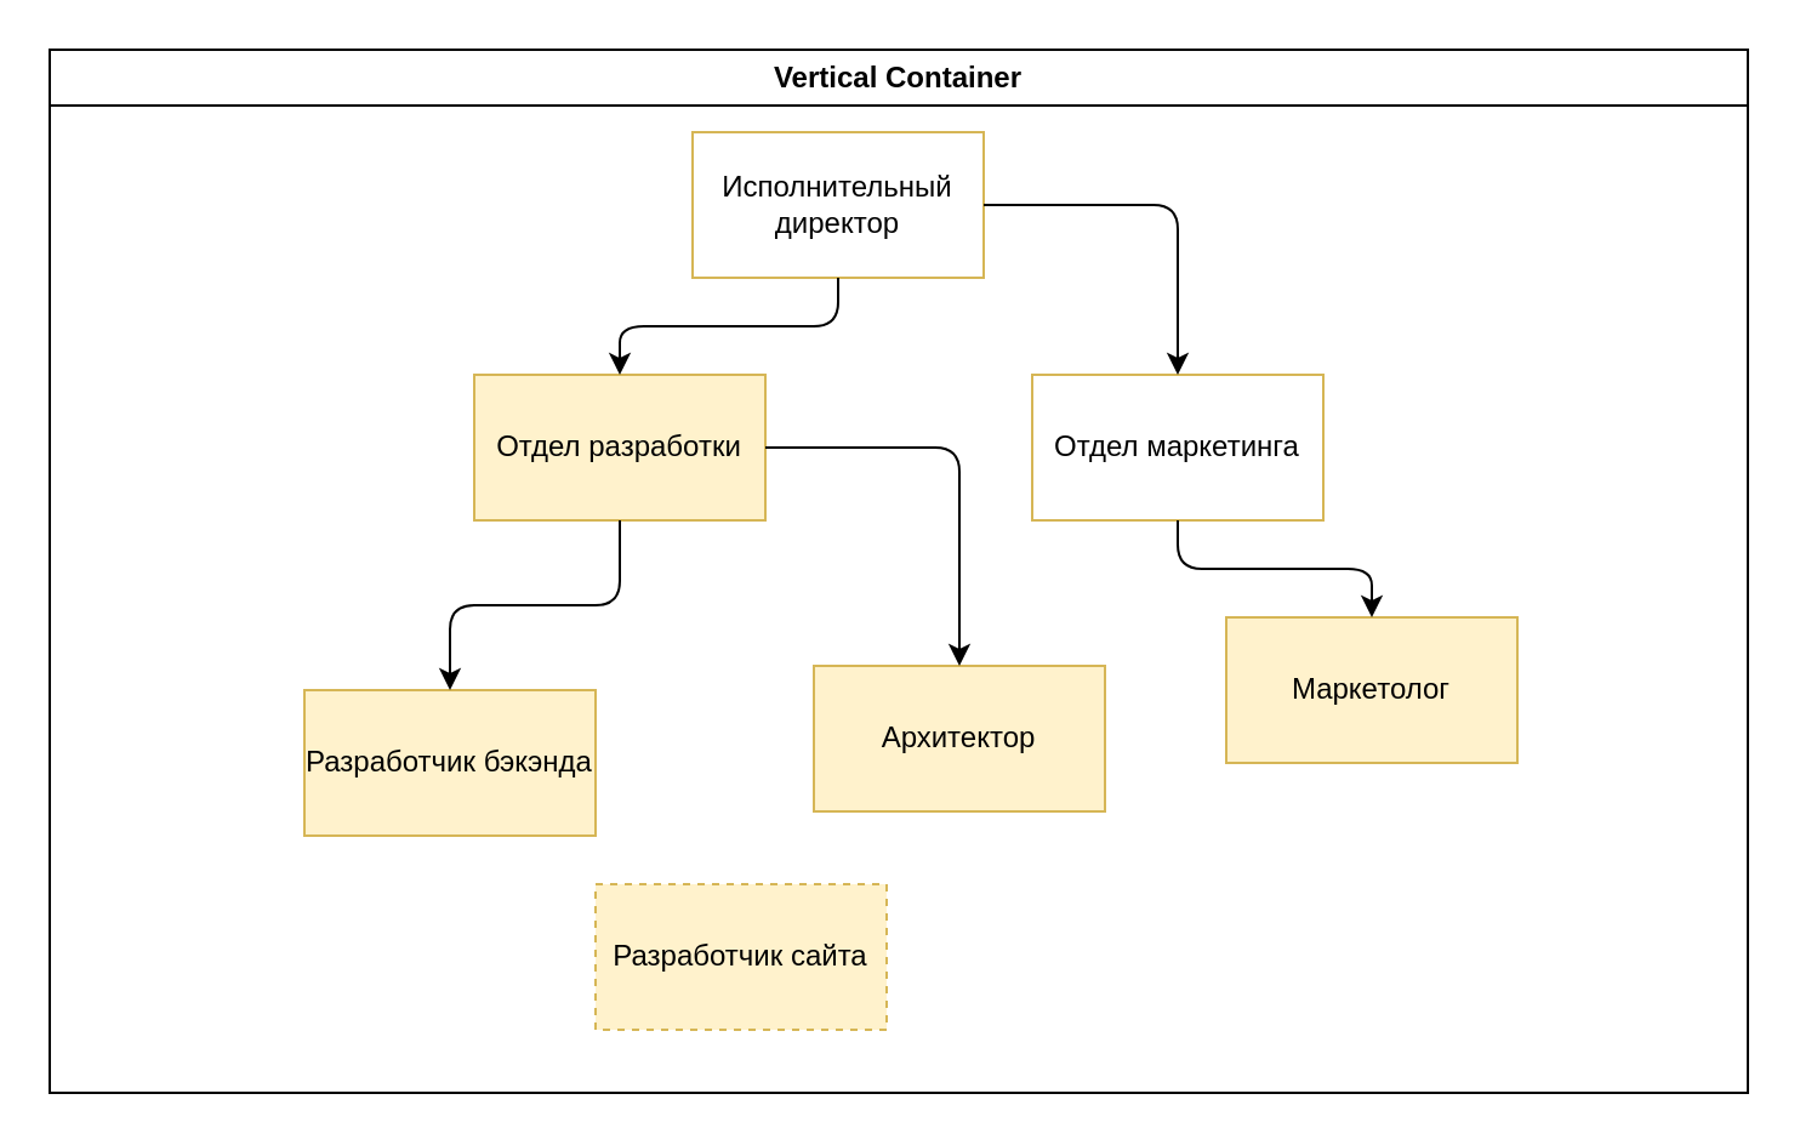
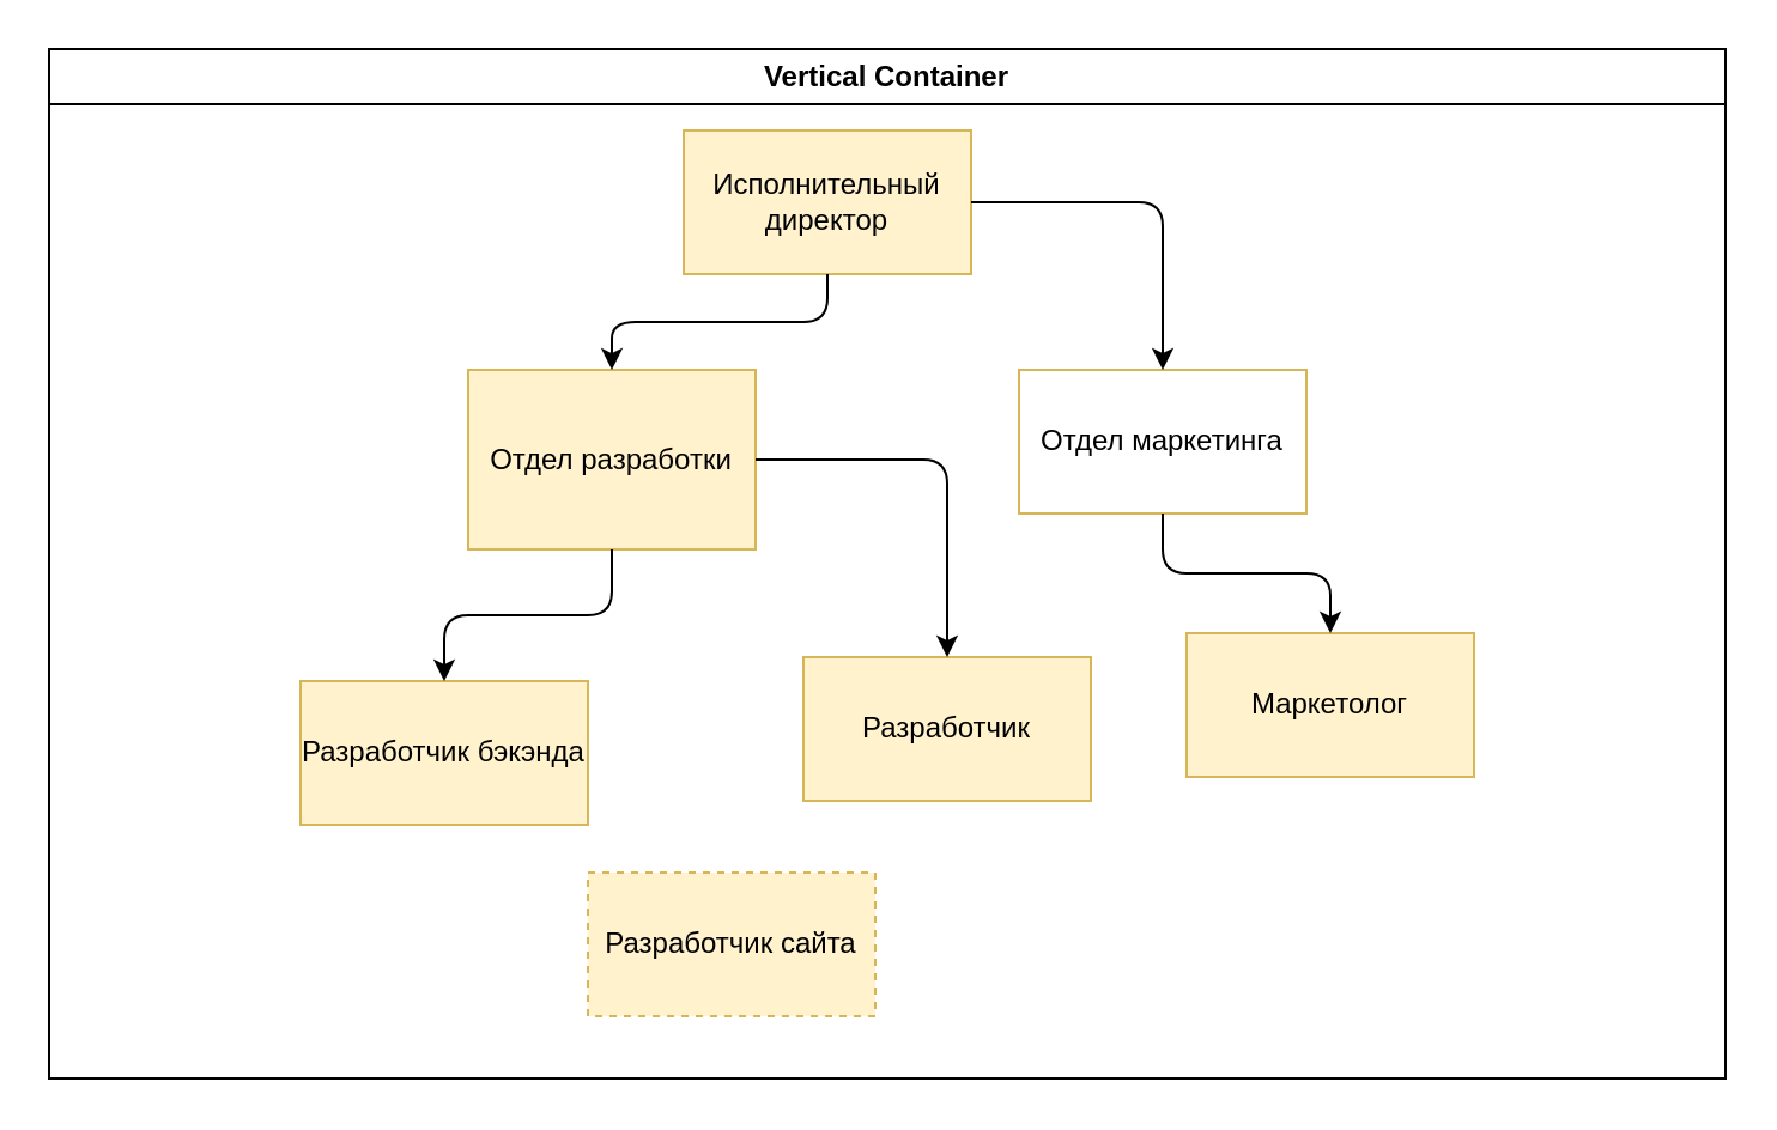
- <mxCell id="3" value="Исполнительный директор" style="rounded=0;whiteSpace=wrap;html=1;fillColor=#ffffff;strokeColor=#d6b656;" vertex="1" parent="2"><mxGeometry x="265" y="34" width="120" height="60" as="geometry" /></mxCell>
+ <mxCell id="3" value="Исполнительный директор" style="rounded=0;whiteSpace=wrap;html=1;fillColor=#fff2cc;strokeColor=#d6b656;" vertex="1" parent="2"><mxGeometry x="265" y="34" width="120" height="60" as="geometry" /></mxCell>
- <mxCell id="4" value="Отдел разработки" style="rounded=0;whiteSpace=wrap;html=1;fillColor=#fff2cc;strokeColor=#d6b656;" vertex="1" parent="2"><mxGeometry x="175" y="134" width="120" height="60" as="geometry" /></mxCell>
+ <mxCell id="4" value="Отдел разработки" style="rounded=0;whiteSpace=wrap;html=1;fillColor=#fff2cc;strokeColor=#d6b656;" vertex="1" parent="2"><mxGeometry x="175" y="134" width="120" height="75" as="geometry" /></mxCell>
- <mxCell id="11" value="Маркетолог" style="rounded=0;whiteSpace=wrap;html=1;fillColor=#fff2cc;strokeColor=#d6b656;" vertex="1" parent="2"><mxGeometry x="485" y="234" width="120" height="60" as="geometry" /></mxCell>
+ <mxCell id="11" value="Маркетолог" style="rounded=0;whiteSpace=wrap;html=1;fillColor=#fff2cc;strokeColor=#d6b656;" vertex="1" parent="2"><mxGeometry x="475" y="244" width="120" height="60" as="geometry" /></mxCell>
- <mxCell id="13" value="Архитектор" style="rounded=0;whiteSpace=wrap;html=1;fillColor=#fff2cc;strokeColor=#d6b656;" vertex="1" parent="2"><mxGeometry x="315" y="254" width="120" height="60" as="geometry" /></mxCell>
+ <mxCell id="13" value="Разработчик" style="rounded=0;whiteSpace=wrap;html=1;fillColor=#fff2cc;strokeColor=#d6b656;" vertex="1" parent="2"><mxGeometry x="315" y="254" width="120" height="60" as="geometry" /></mxCell>
